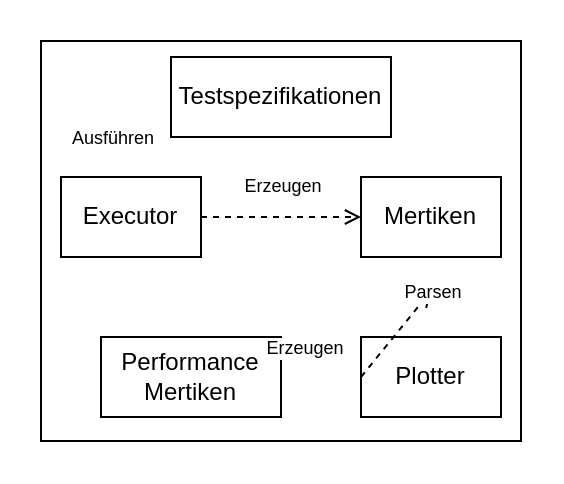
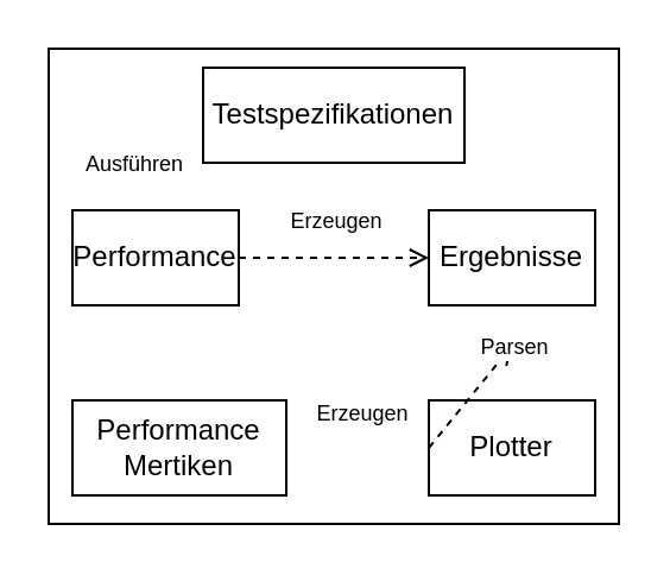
- <mxCell id="5" value="Executor" style="rounded=0;whiteSpace=wrap;html=1;fillColor=none;" vertex="1" parent="1"><mxGeometry x="30" y="88" width="70" height="40" as="geometry" /></mxCell>
+ <mxCell id="5" value="Performance" style="rounded=0;whiteSpace=wrap;html=1;fillColor=none;" vertex="1" parent="1"><mxGeometry x="30" y="88" width="70" height="40" as="geometry" /></mxCell>
- <mxCell id="6" value="Mertiken" style="rounded=0;whiteSpace=wrap;html=1;fillColor=none;" vertex="1" parent="1"><mxGeometry x="180" y="88" width="70" height="40" as="geometry" /></mxCell>
+ <mxCell id="6" value="Ergebnisse" style="rounded=0;whiteSpace=wrap;html=1;fillColor=none;" vertex="1" parent="1"><mxGeometry x="180" y="88" width="70" height="40" as="geometry" /></mxCell>
- <mxCell id="4" value="Performance&lt;br&gt;Mertiken" style="rounded=0;whiteSpace=wrap;html=1;fillColor=none;" vertex="1" parent="1"><mxGeometry x="50" y="168" width="90" height="40" as="geometry" /></mxCell>
+ <mxCell id="4" value="Performance&lt;br&gt;Mertiken" style="rounded=0;whiteSpace=wrap;html=1;fillColor=none;" vertex="1" parent="1"><mxGeometry x="30" y="168" width="90" height="40" as="geometry" /></mxCell>
